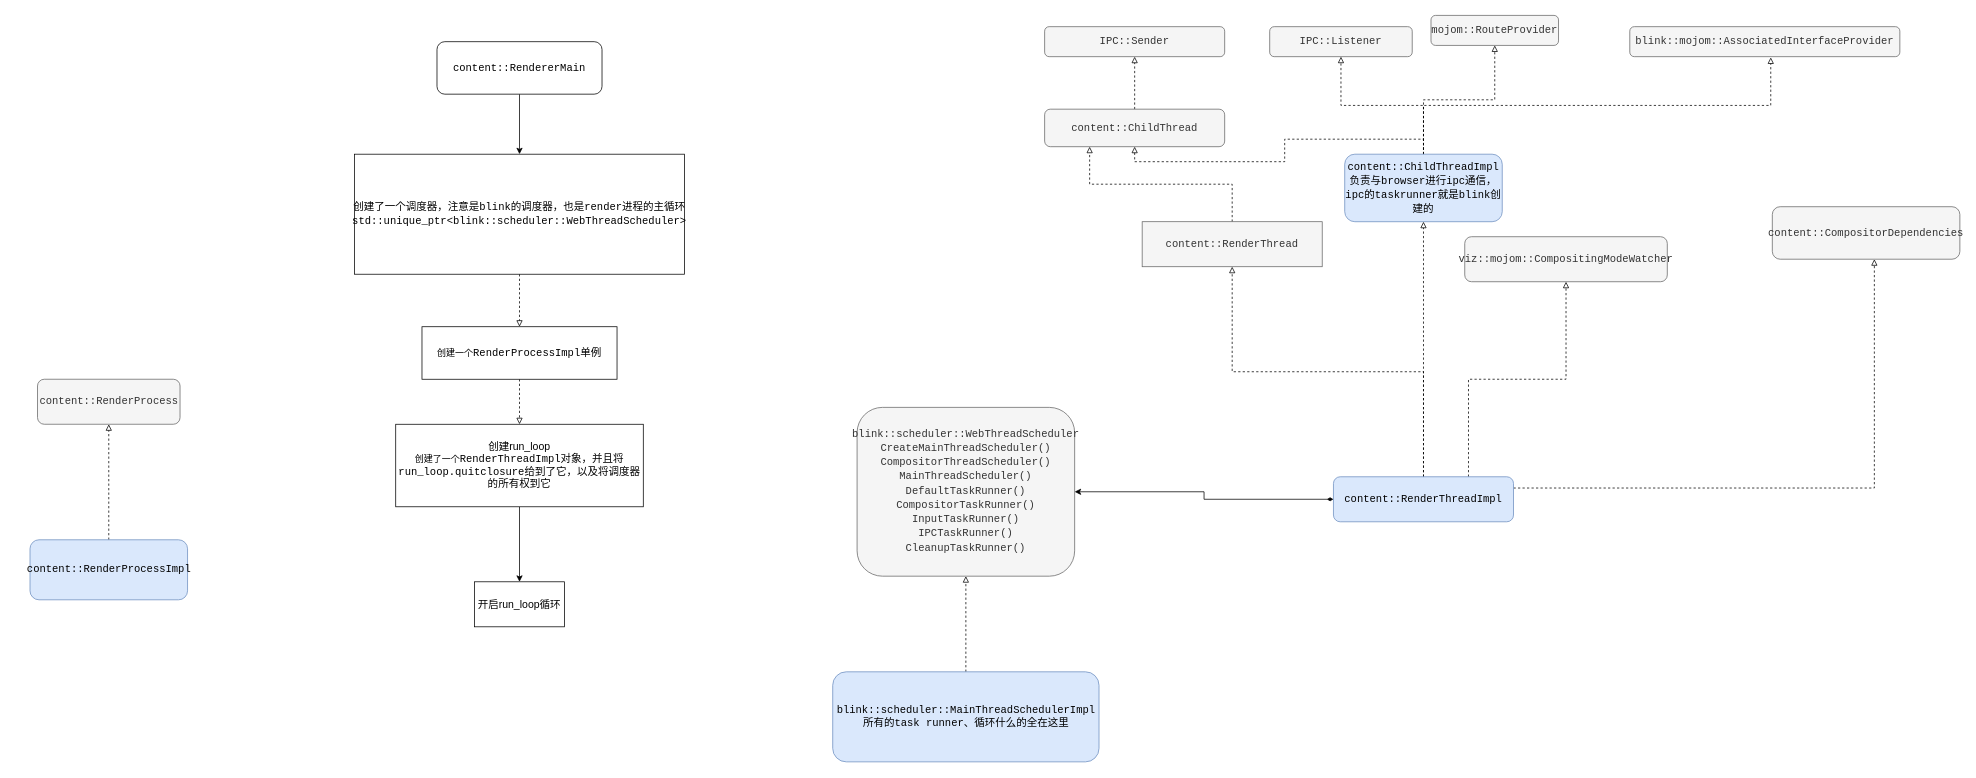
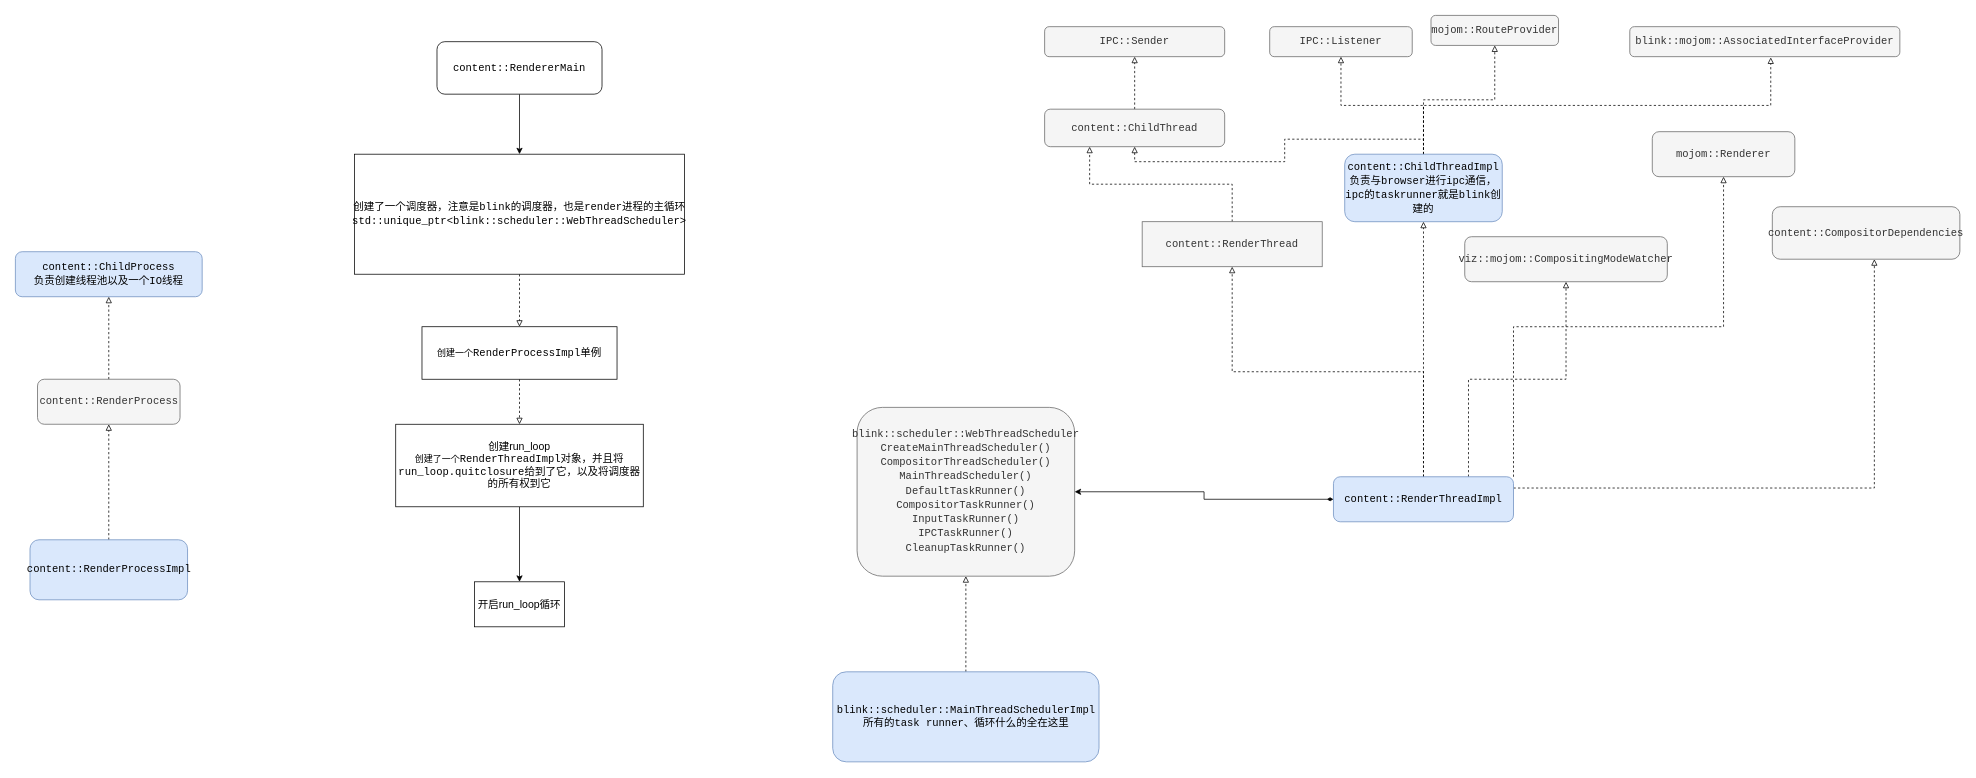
+ <mxCell id="26" value="&lt;div style=&quot;font-family: &amp;#34;consolas&amp;#34; , &amp;#34;courier new&amp;#34; , monospace ; font-size: 14px ; line-height: 19px&quot;&gt;&lt;span&gt;mojom::Renderer&lt;/span&gt;&lt;/div&gt;" style="rounded=1;whiteSpace=wrap;html=1;fillColor=#f5f5f5;strokeColor=#666666;fontColor=#333333;" vertex="1" parent="1"><mxGeometry x="2202" y="175" width="190" height="60" as="geometry" /></mxCell>
+ <mxCell id="35" value="&lt;div style=&quot;font-family: &amp;#34;consolas&amp;#34; , &amp;#34;courier new&amp;#34; , monospace ; font-size: 14px ; line-height: 19px&quot;&gt;content::ChildProcess&lt;/div&gt;&lt;div style=&quot;font-family: &amp;#34;consolas&amp;#34; , &amp;#34;courier new&amp;#34; , monospace ; font-size: 14px ; line-height: 19px&quot;&gt;负责创建线程池以及一个IO线程&lt;/div&gt;" style="rounded=1;whiteSpace=wrap;html=1;fillColor=#dae8fc;strokeColor=#6c8ebf;" vertex="1" parent="1"><mxGeometry x="20" y="335" width="249" height="60" as="geometry" /></mxCell>
+ <mxCell id="22" style="edgeStyle=orthogonalEdgeStyle;rounded=0;orthogonalLoop=1;jettySize=auto;html=1;exitX=1;exitY=0;exitDx=0;exitDy=0;entryX=0.5;entryY=1;entryDx=0;entryDy=0;dashed=1;endArrow=block;endFill=0;" edge="1" parent="1" source="25" target="26"><mxGeometry relative="1" as="geometry" /></mxCell>
+ <mxCell id="36" style="edgeStyle=orthogonalEdgeStyle;rounded=0;orthogonalLoop=1;jettySize=auto;html=1;exitX=0.5;exitY=0;exitDx=0;exitDy=0;entryX=0.5;entryY=1;entryDx=0;entryDy=0;startArrow=none;startFill=0;endArrow=block;endFill=0;strokeColor=#000000;dashed=1;" edge="1" parent="1" source="37" target="35"><mxGeometry relative="1" as="geometry" /></mxCell>
